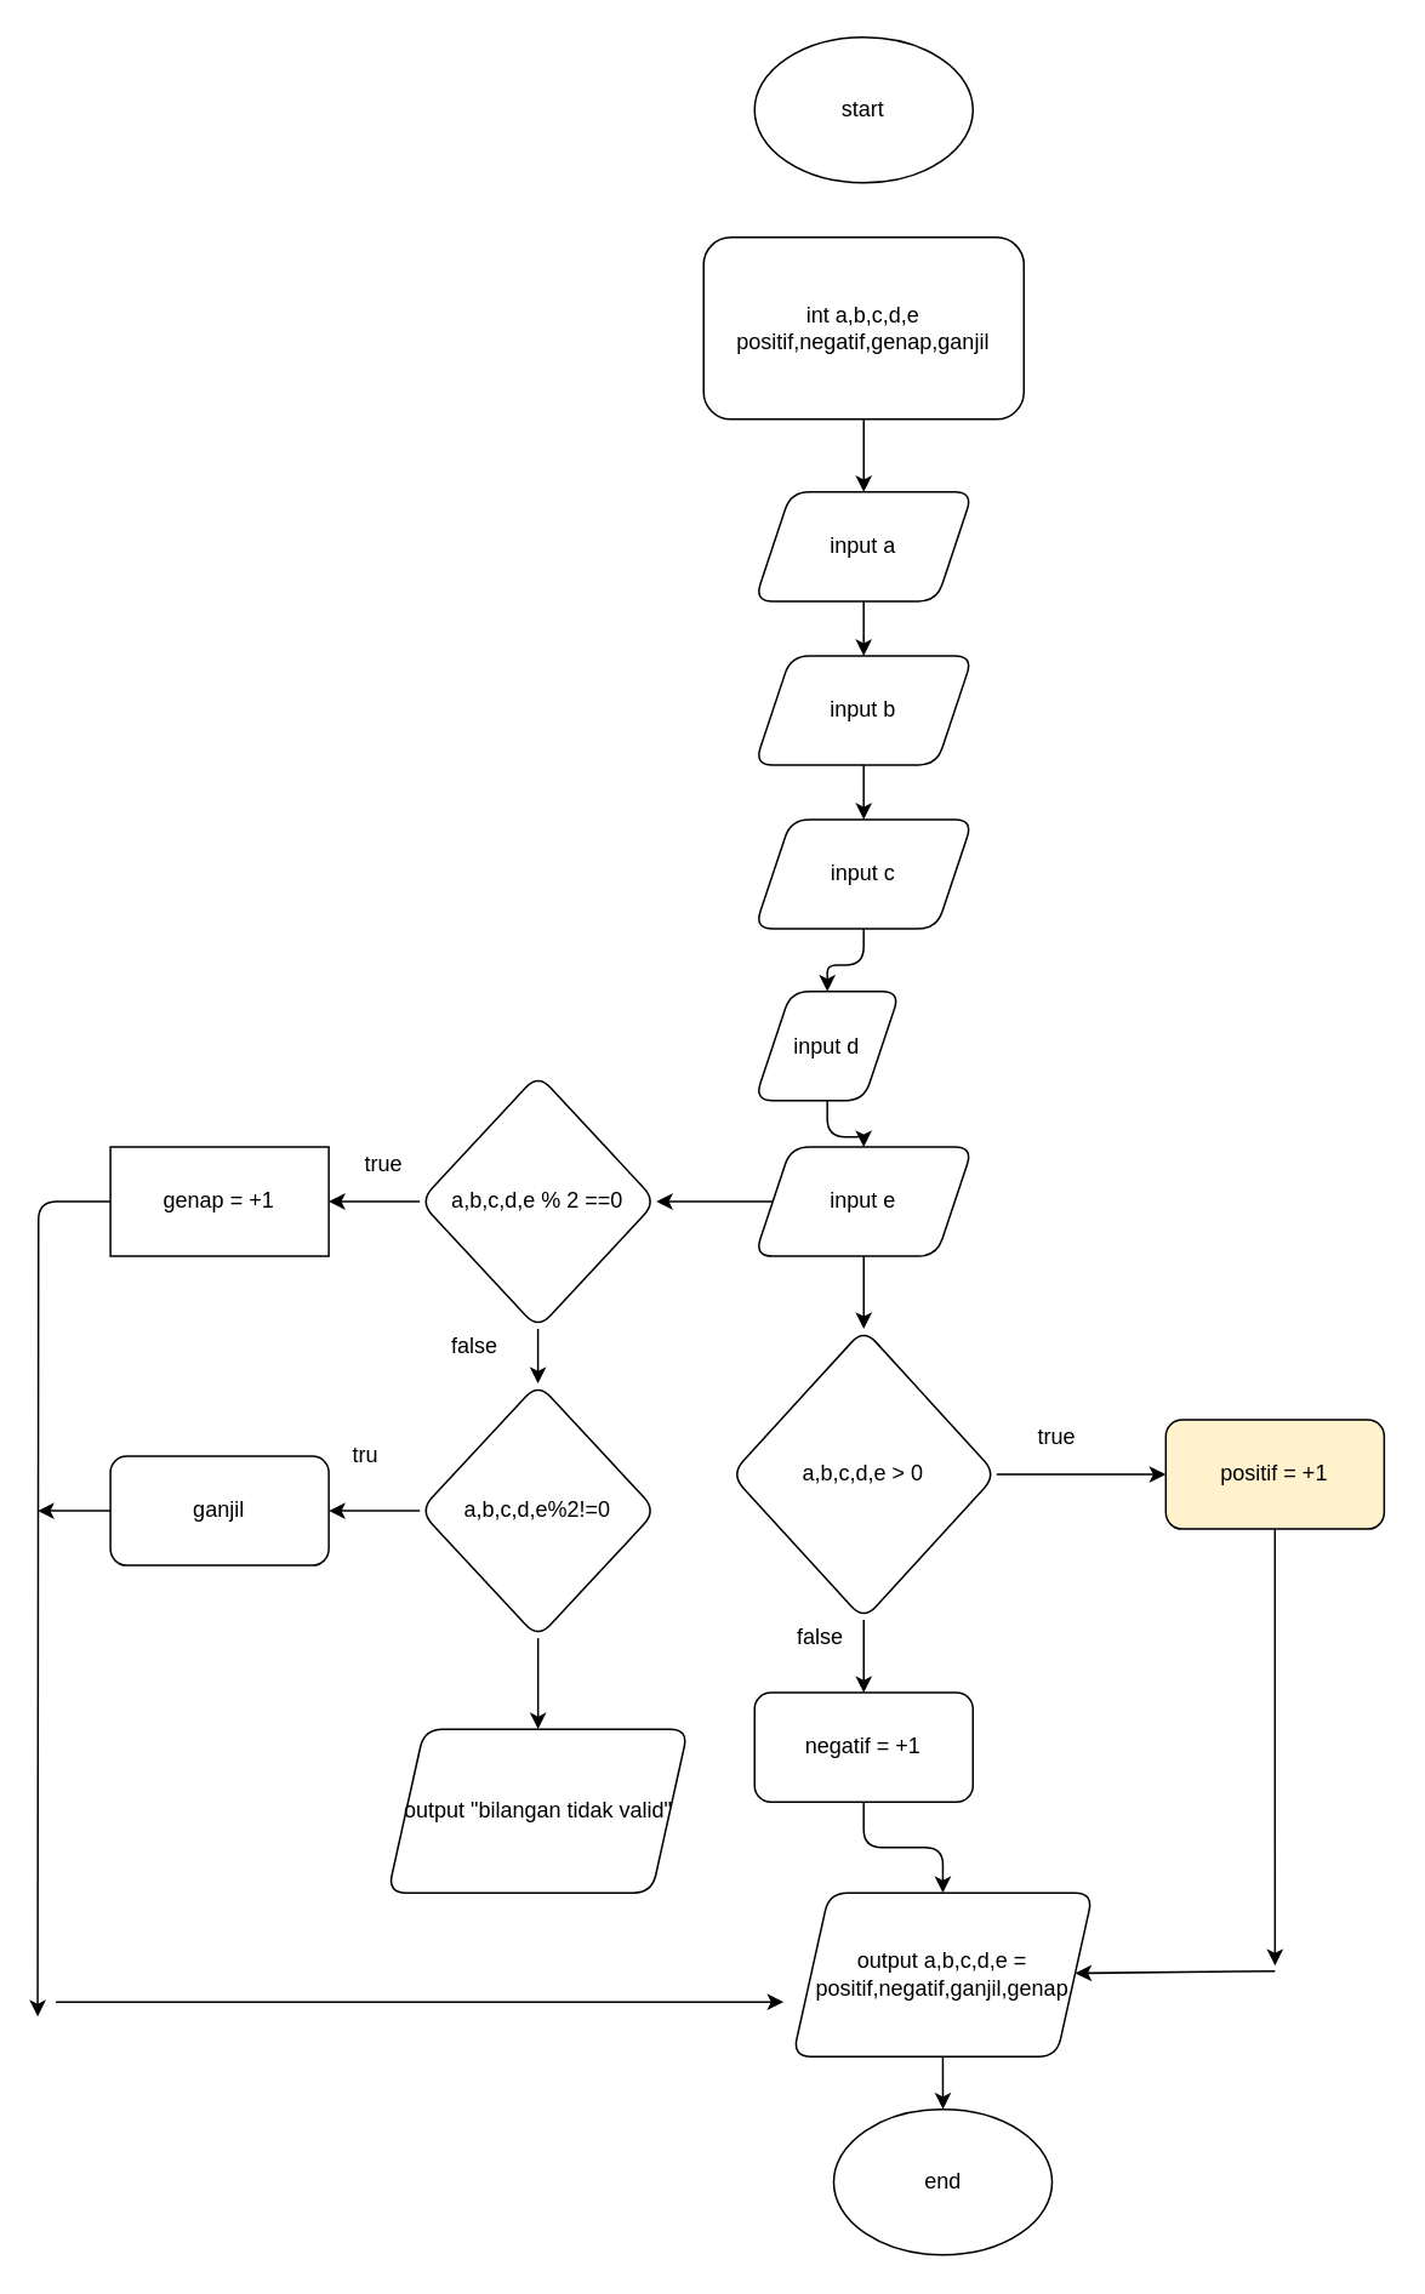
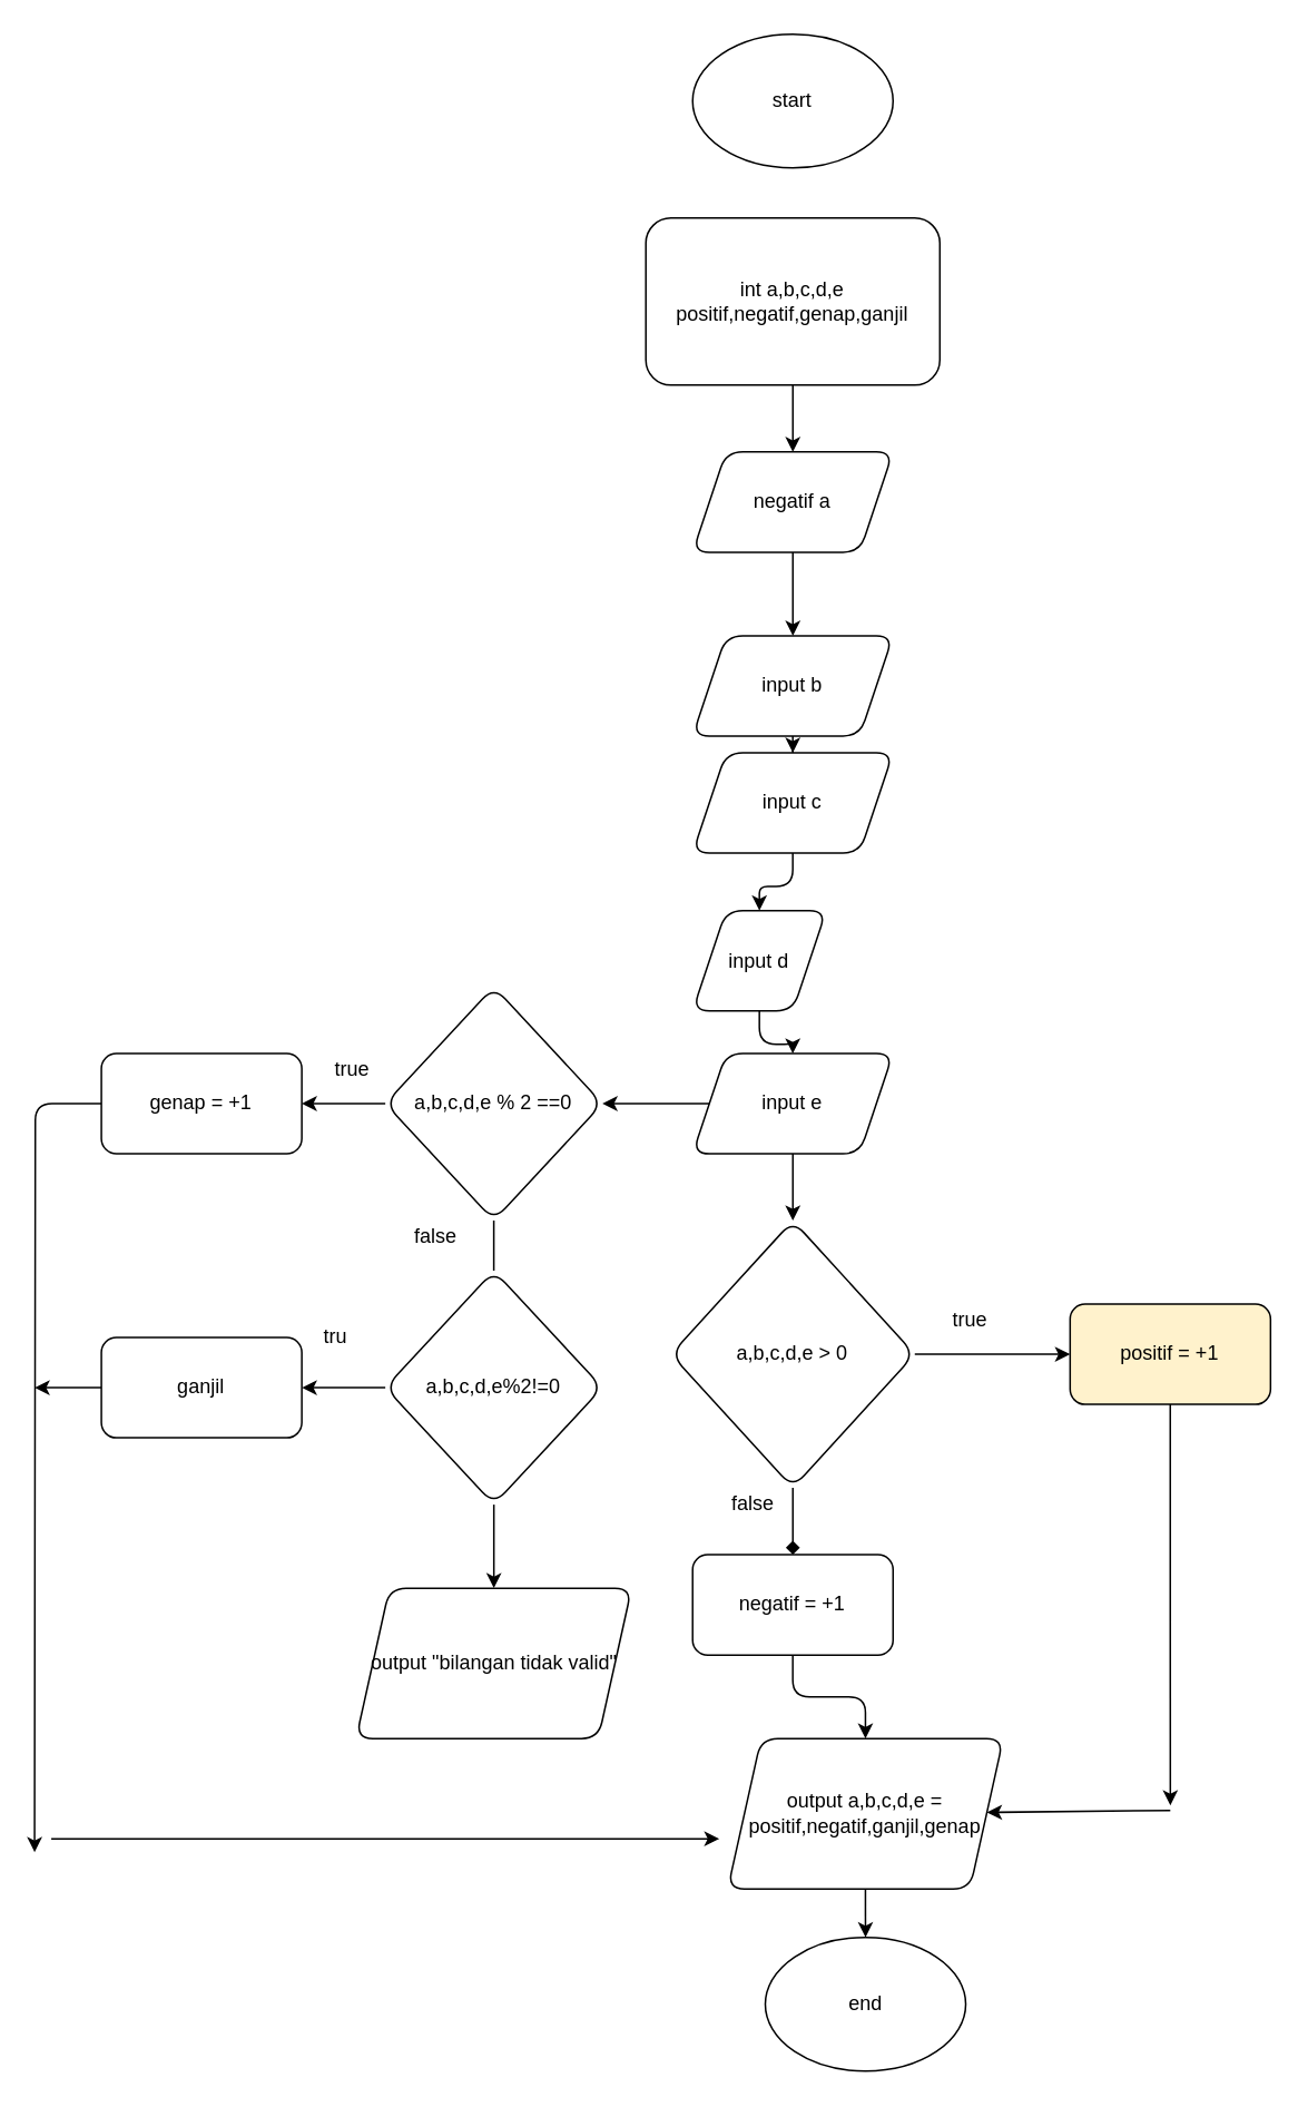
- <mxCell id="6" value="input a" style="shape=parallelogram;perimeter=parallelogramPerimeter;whiteSpace=wrap;html=1;fixedSize=1;rounded=1;" vertex="1" parent="1"><mxGeometry x="414.14" y="270" width="120" height="60" as="geometry" /></mxCell>
+ <mxCell id="6" value="negatif a" style="shape=parallelogram;perimeter=parallelogramPerimeter;whiteSpace=wrap;html=1;fixedSize=1;rounded=1;" vertex="1" parent="1"><mxGeometry x="414.14" y="270" width="120" height="60" as="geometry" /></mxCell>
- <mxCell id="8" value="input b" style="shape=parallelogram;perimeter=parallelogramPerimeter;whiteSpace=wrap;html=1;fixedSize=1;rounded=1;" vertex="1" parent="1"><mxGeometry x="414.14" y="360" width="120" height="60" as="geometry" /></mxCell>
+ <mxCell id="8" value="input b" style="shape=parallelogram;perimeter=parallelogramPerimeter;whiteSpace=wrap;html=1;fixedSize=1;rounded=1;" vertex="1" parent="1"><mxGeometry x="414.14" y="380" width="120" height="60" as="geometry" /></mxCell>
- <mxCell id="20" value="genap = +1" style="whiteSpace=wrap;html=1;rounded=0;" vertex="1" parent="1"><mxGeometry x="60.14" y="630" width="120" height="60" as="geometry" /></mxCell>
+ <mxCell id="20" value="genap = +1" style="whiteSpace=wrap;html=1;rounded=1;" vertex="1" parent="1"><mxGeometry x="60.14" y="630" width="120" height="60" as="geometry" /></mxCell>
- <mxCell id="17" value="" style="edgeStyle=orthogonalEdgeStyle;orthogonalLoop=1;jettySize=auto;html=1;" edge="1" parent="1" source="18" target="24"><mxGeometry relative="1" as="geometry" /></mxCell>
+ <mxCell id="17" value="" style="edgeStyle=orthogonalEdgeStyle;orthogonalLoop=1;jettySize=auto;html=1;endArrow=none;" edge="1" parent="1" source="18" target="24"><mxGeometry relative="1" as="geometry" /></mxCell>
- <mxCell id="31" value="" style="edgeStyle=orthogonalEdgeStyle;orthogonalLoop=1;jettySize=auto;html=1;" edge="1" parent="1" source="32" target="37"><mxGeometry relative="1" as="geometry" /></mxCell>
+ <mxCell id="31" value="" style="edgeStyle=orthogonalEdgeStyle;orthogonalLoop=1;jettySize=auto;html=1;endArrow=diamond;" edge="1" parent="1" source="32" target="37"><mxGeometry relative="1" as="geometry" /></mxCell>
